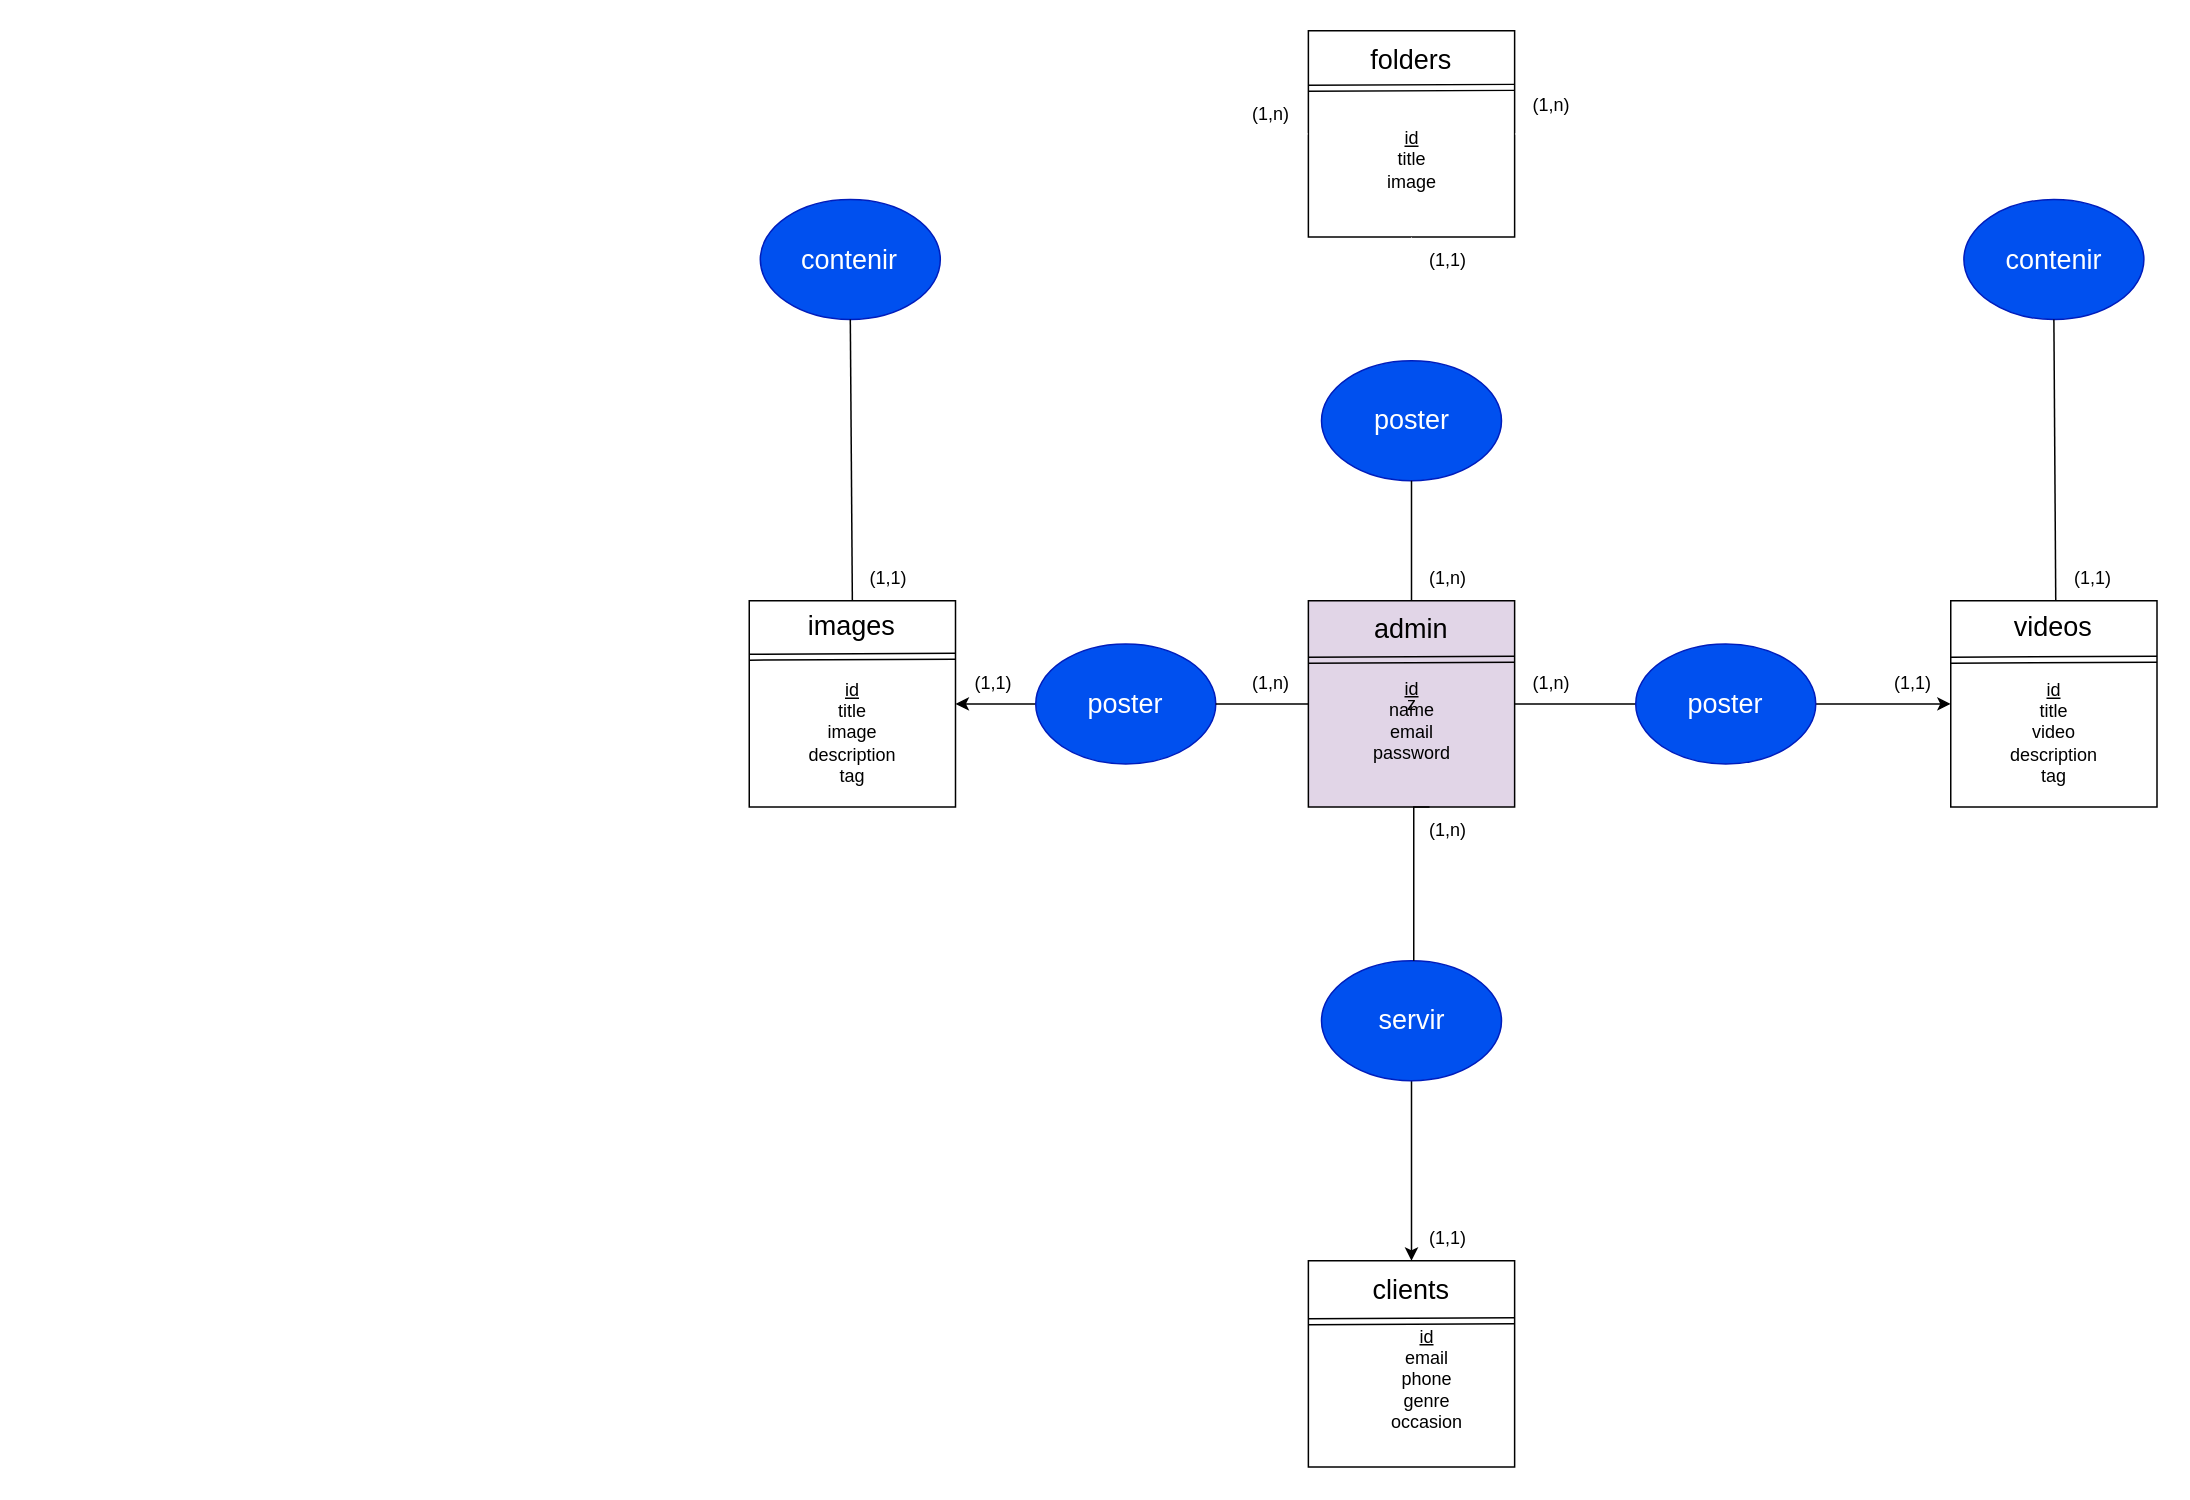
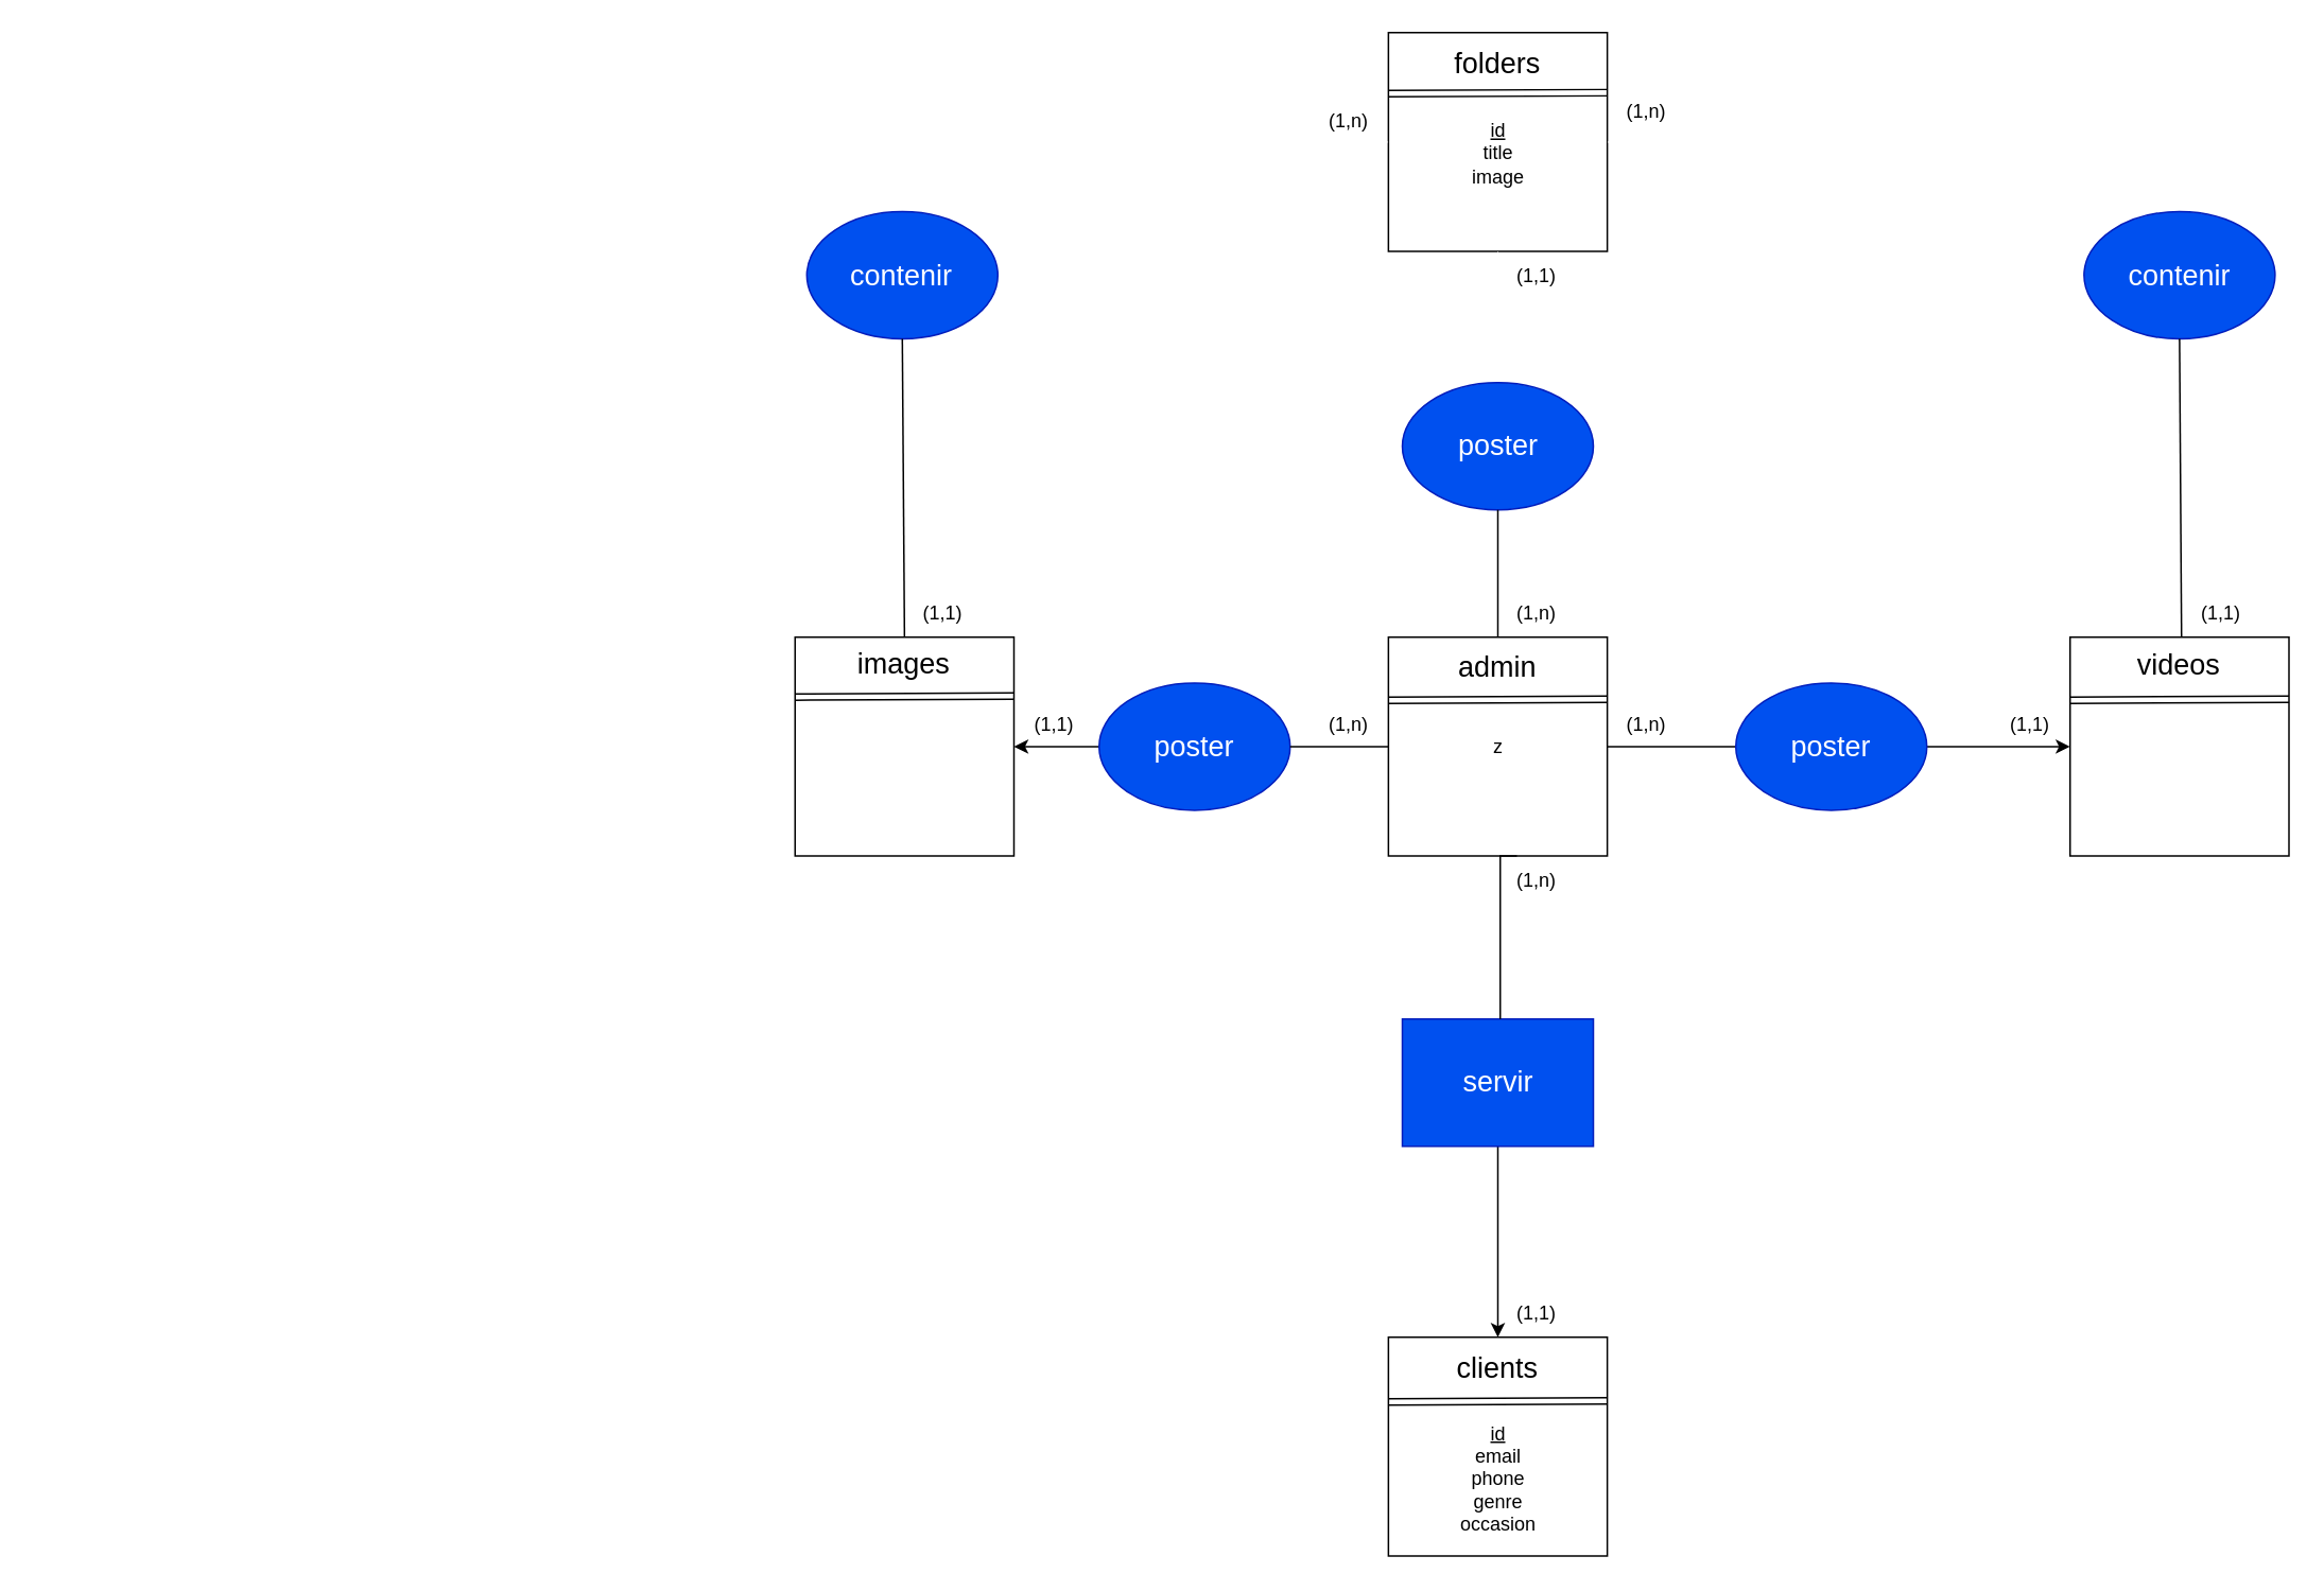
- <mxCell id="26" value="&lt;u&gt;id&lt;/u&gt;&lt;br&gt;title&lt;br&gt;image" style="text;html=1;strokeColor=none;fillColor=none;align=center;verticalAlign=middle;whiteSpace=wrap;rounded=0;" parent="1" vertex="1"><mxGeometry x="920.5" y="70.75" width="40" height="70" as="geometry" /></mxCell>
+ <mxCell id="26" value="&lt;u&gt;id&lt;/u&gt;&lt;br&gt;title&lt;br&gt;image" style="text;html=1;strokeColor=none;fillColor=none;align=center;verticalAlign=middle;whiteSpace=wrap;rounded=0;" parent="1" vertex="1"><mxGeometry x="920.5" y="60.75" width="40" height="70" as="geometry" /></mxCell>
- <mxCell id="4" value="z" style="whiteSpace=wrap;html=1;aspect=fixed;fillColor=#e1d5e7;" parent="1" vertex="1"><mxGeometry x="871.75" y="400" width="137.5" height="137.5" as="geometry" /></mxCell>
+ <mxCell id="4" value="z" style="whiteSpace=wrap;html=1;aspect=fixed;" parent="1" vertex="1"><mxGeometry x="871.75" y="400" width="137.5" height="137.5" as="geometry" /></mxCell>
- <mxCell id="6" value="&lt;u&gt;id&lt;/u&gt;&lt;br&gt;name&lt;br&gt;email&lt;br&gt;password" style="text;html=1;strokeColor=none;fillColor=none;align=center;verticalAlign=middle;whiteSpace=wrap;rounded=0;" parent="1" vertex="1"><mxGeometry x="920.5" y="444.75" width="40" height="70" as="geometry" /></mxCell>
- <mxCell id="18" value="&lt;u&gt;id&lt;/u&gt;&lt;br&gt;title&lt;br&gt;image&lt;br&gt;description&lt;br&gt;tag" style="text;html=1;strokeColor=none;fillColor=none;align=center;verticalAlign=middle;whiteSpace=wrap;rounded=0;" parent="1" vertex="1"><mxGeometry x="547.75" y="452.75" width="40" height="70" as="geometry" /></mxCell>
- <mxCell id="13" value="&lt;u&gt;id&lt;/u&gt;&lt;br&gt;title&lt;br&gt;video&lt;br&gt;description&lt;br&gt;tag" style="text;html=1;strokeColor=none;fillColor=none;align=center;verticalAlign=middle;whiteSpace=wrap;rounded=0;" parent="1" vertex="1"><mxGeometry x="1348.75" y="452.75" width="40" height="70" as="geometry" /></mxCell>
- <mxCell id="23" value="&lt;font style=&quot;font-size: 18px&quot;&gt;servir&lt;/font&gt;" style="ellipse;whiteSpace=wrap;html=1;fillColor=#0050ef;strokeColor=#001DBC;fontColor=#ffffff;" parent="1" vertex="1"><mxGeometry x="880.5" y="640" width="120" height="80" as="geometry" /></mxCell>
+ <mxCell id="23" value="&lt;font style=&quot;font-size: 18px&quot;&gt;servir&lt;/font&gt;" style="whiteSpace=wrap;html=1;fillColor=#0050ef;strokeColor=#001DBC;fontColor=#ffffff;rounded=0;" parent="1" vertex="1"><mxGeometry x="880.5" y="640" width="120" height="80" as="geometry" /></mxCell>
- <mxCell id="10" value="&lt;u&gt;id&lt;/u&gt;&lt;br&gt;email&lt;br&gt;phone&lt;br&gt;genre&lt;br&gt;occasion" style="text;html=1;strokeColor=none;fillColor=none;align=center;verticalAlign=middle;whiteSpace=wrap;rounded=0;" parent="1" vertex="1"><mxGeometry x="930.5" y="883.75" width="40" height="70" as="geometry" /></mxCell>
+ <mxCell id="10" value="&lt;u&gt;id&lt;/u&gt;&lt;br&gt;email&lt;br&gt;phone&lt;br&gt;genre&lt;br&gt;occasion" style="text;html=1;strokeColor=none;fillColor=none;align=center;verticalAlign=middle;whiteSpace=wrap;rounded=0;" parent="1" vertex="1"><mxGeometry x="920.5" y="893.75" width="40" height="70" as="geometry" /></mxCell>
